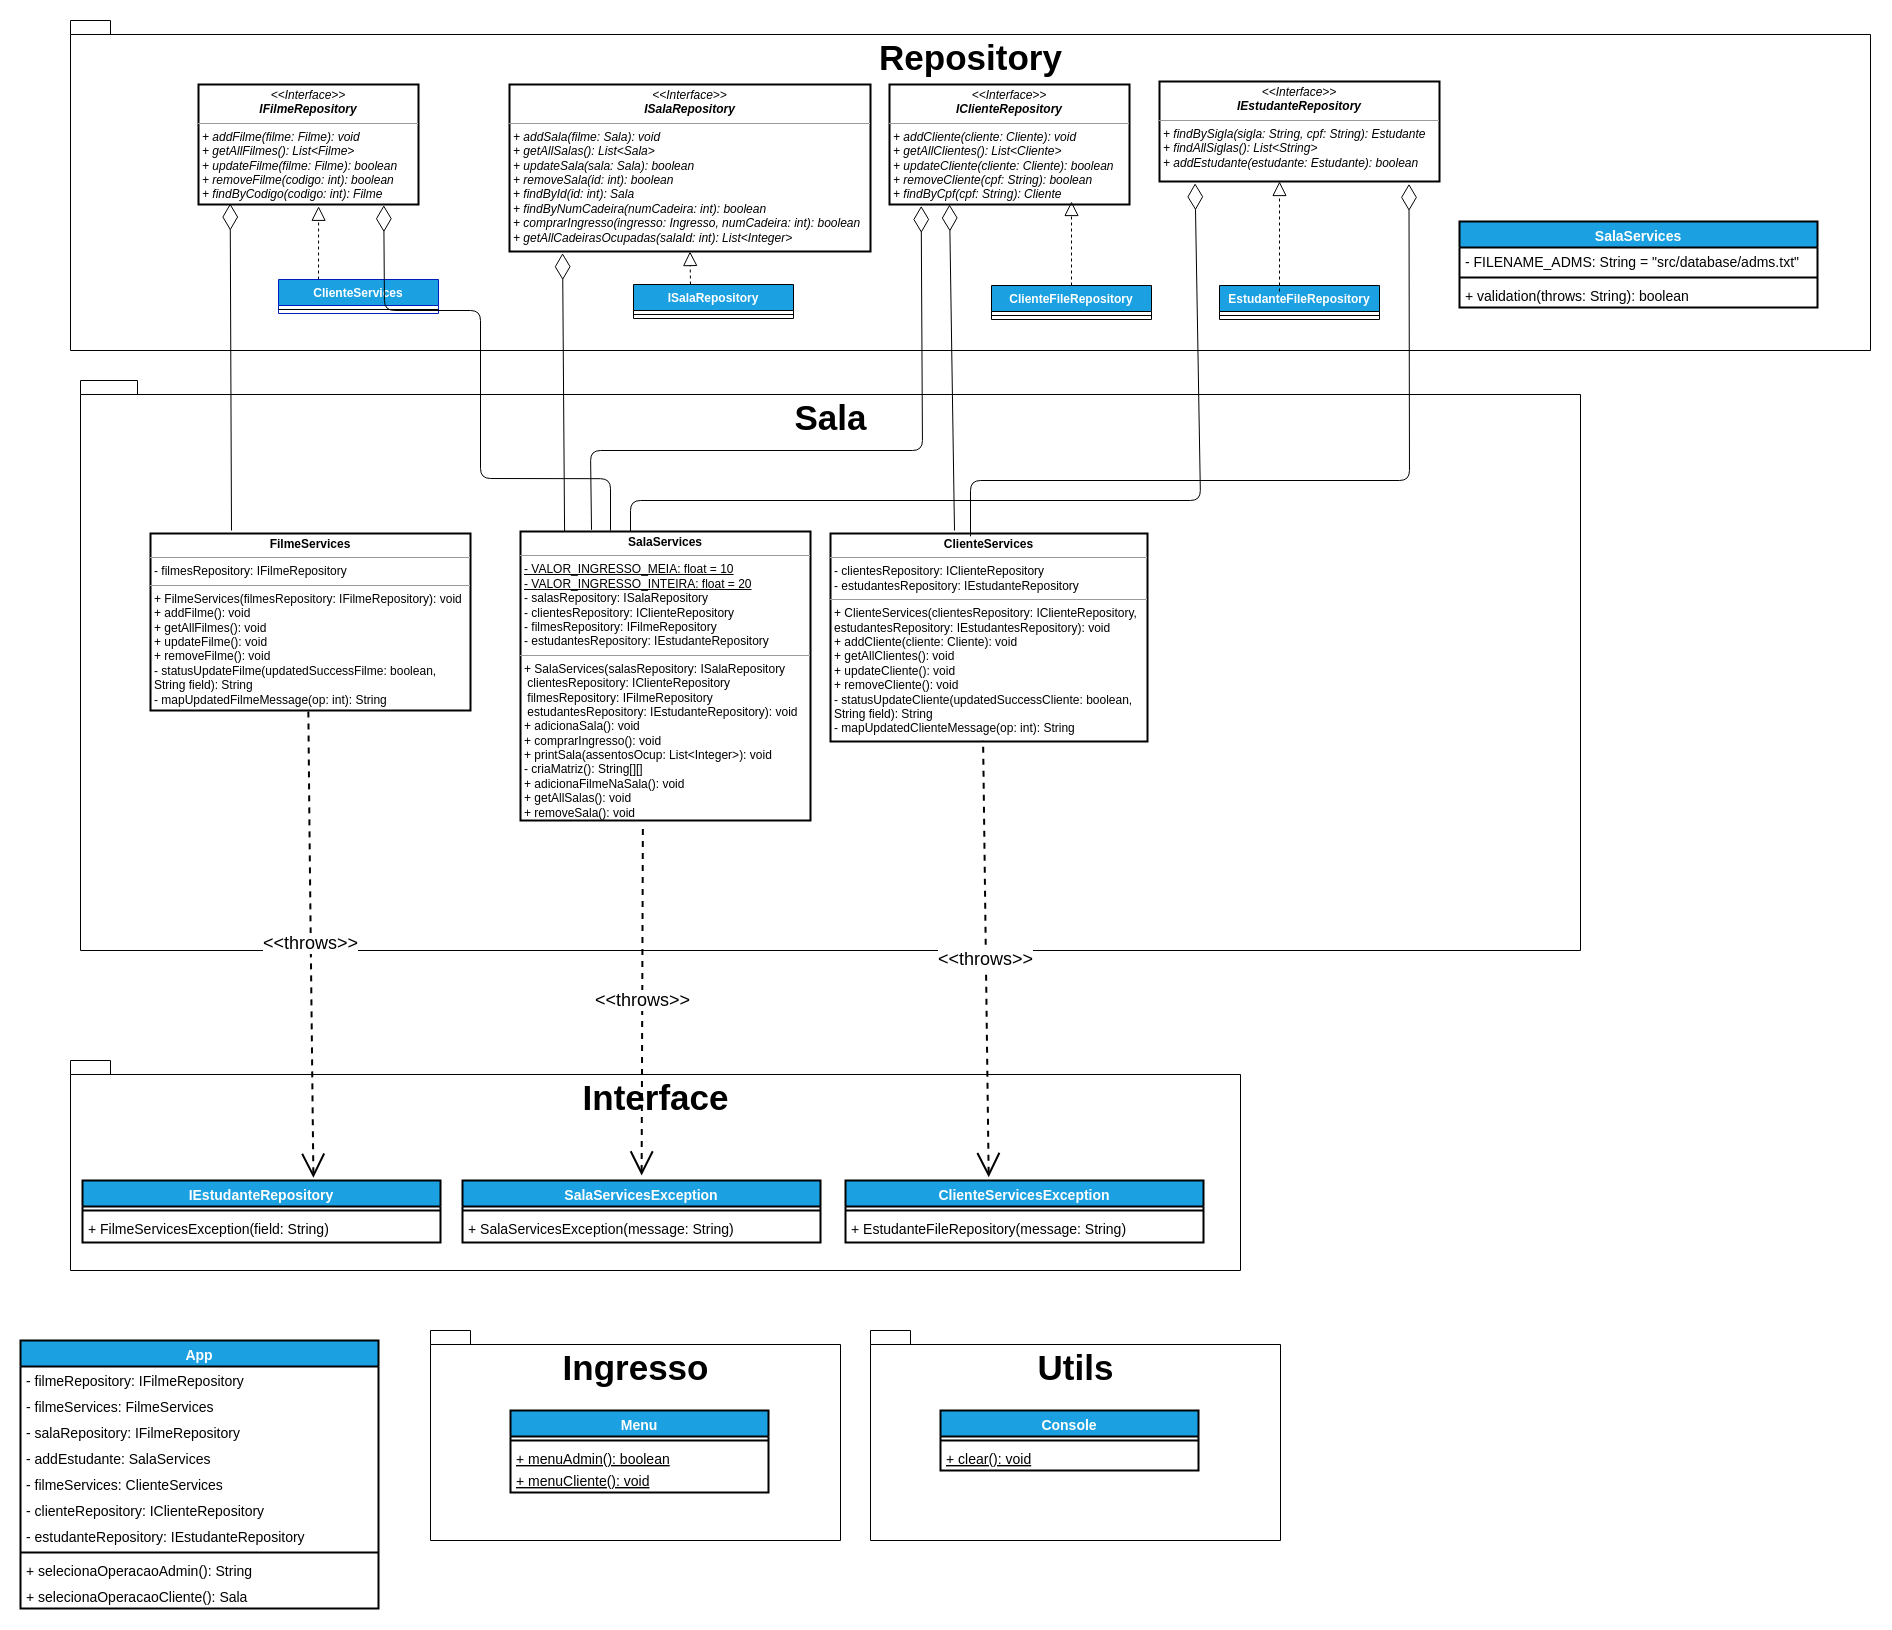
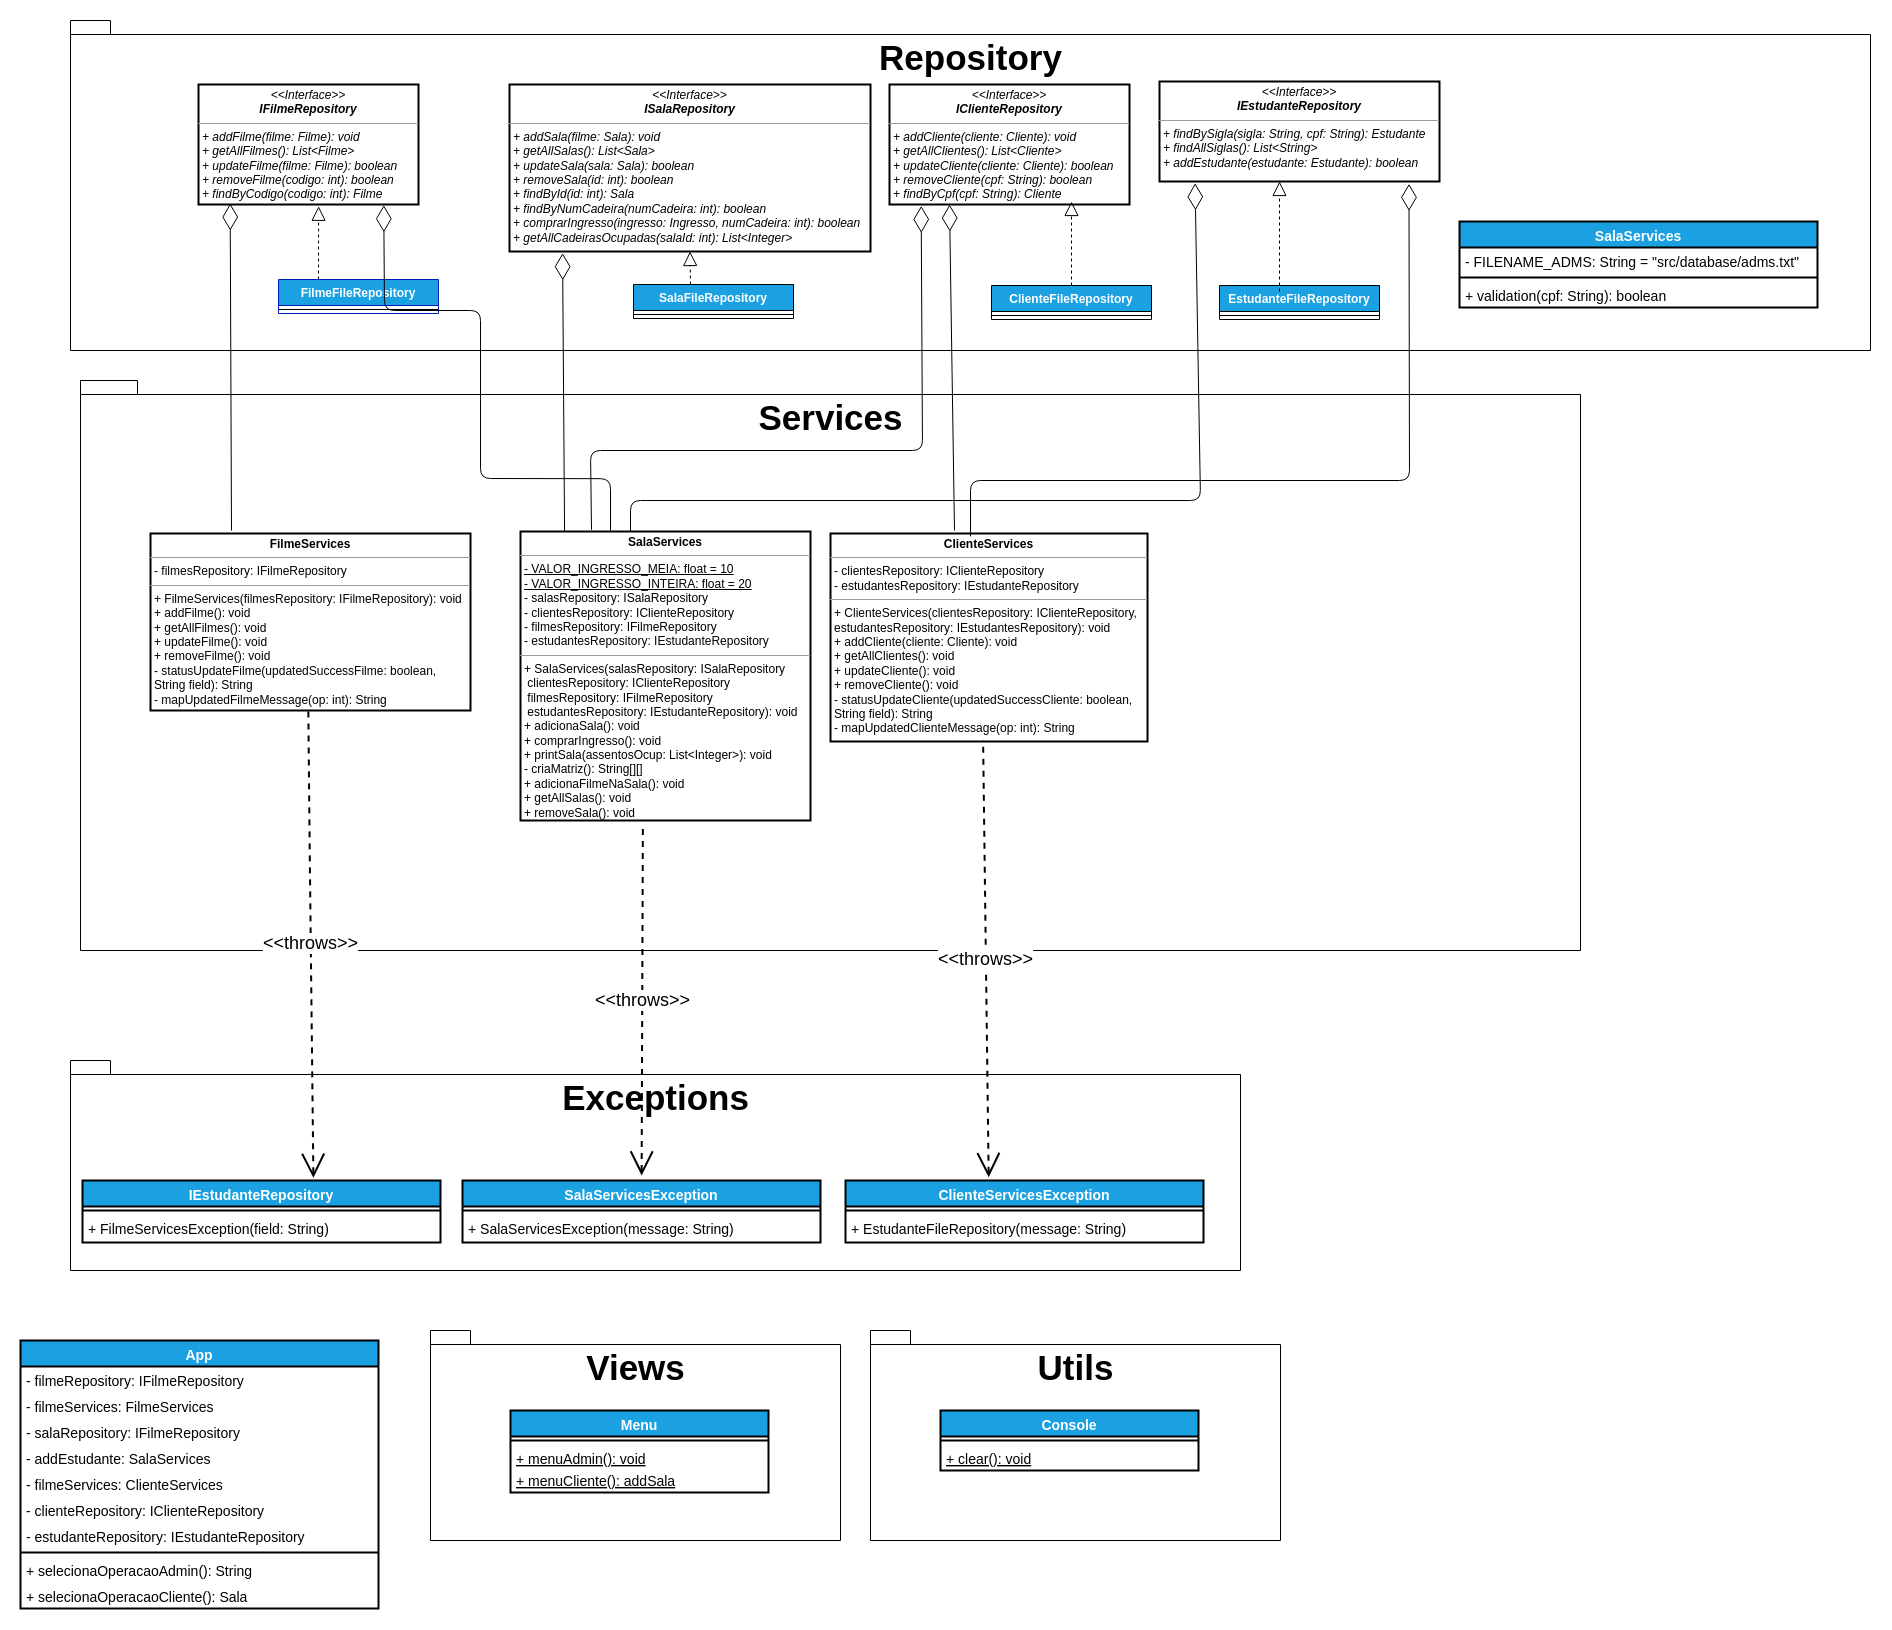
- <mxCell id="7" value="ClienteServices" style="swimlane;fontStyle=1;align=center;verticalAlign=top;childLayout=stackLayout;horizontal=1;startSize=26;horizontalStack=0;resizeParent=1;resizeParentMax=0;resizeLast=0;collapsible=1;marginBottom=0;fillColor=#1BA1E2;fontColor=#ffffff;strokeColor=#001DBC;" vertex="1" parent="1"><mxGeometry x="278" y="279" width="160" height="34" as="geometry" /></mxCell>
+ <mxCell id="7" value="FilmeFileRepository" style="swimlane;fontStyle=1;align=center;verticalAlign=top;childLayout=stackLayout;horizontal=1;startSize=26;horizontalStack=0;resizeParent=1;resizeParentMax=0;resizeLast=0;collapsible=1;marginBottom=0;fillColor=#1BA1E2;fontColor=#ffffff;strokeColor=#001DBC;" vertex="1" parent="1"><mxGeometry x="278" y="279" width="160" height="34" as="geometry" /></mxCell>
- <mxCell id="43" value="+ validation(throws: String): boolean" style="text;align=left;verticalAlign=top;spacingLeft=4;spacingRight=4;overflow=hidden;rotatable=0;points=[[0,0.5],[1,0.5]];portConstraint=eastwest;fontSize=14;" vertex="1" parent="40"><mxGeometry y="60" width="358" height="26" as="geometry" /></mxCell>
+ <mxCell id="43" value="+ validation(cpf: String): boolean" style="text;align=left;verticalAlign=top;spacingLeft=4;spacingRight=4;overflow=hidden;rotatable=0;points=[[0,0.5],[1,0.5]];portConstraint=eastwest;fontSize=14;" vertex="1" parent="40"><mxGeometry y="60" width="358" height="26" as="geometry" /></mxCell>
- <mxCell id="12" value="ISalaRepository" style="swimlane;fontStyle=1;align=center;verticalAlign=top;childLayout=stackLayout;horizontal=1;startSize=26;horizontalStack=0;resizeParent=1;resizeParentMax=0;resizeLast=0;collapsible=1;marginBottom=0;fillColor=#1BA1E2;fontColor=#FFFFFF;" vertex="1" parent="1"><mxGeometry x="633" y="284" width="160" height="34" as="geometry"><mxRectangle x="2259" y="183" width="140" height="26" as="alternateBounds" /></mxGeometry></mxCell>
+ <mxCell id="12" value="SalaFileRepository" style="swimlane;fontStyle=1;align=center;verticalAlign=top;childLayout=stackLayout;horizontal=1;startSize=26;horizontalStack=0;resizeParent=1;resizeParentMax=0;resizeLast=0;collapsible=1;marginBottom=0;fillColor=#1BA1E2;fontColor=#FFFFFF;" vertex="1" parent="1"><mxGeometry x="633" y="284" width="160" height="34" as="geometry"><mxRectangle x="2259" y="183" width="140" height="26" as="alternateBounds" /></mxGeometry></mxCell>
- <mxCell id="5" value="Sala" style="shape=folder;fontStyle=1;spacingTop=10;tabWidth=40;tabHeight=14;tabPosition=left;html=1;labelBackgroundColor=none;fontSize=35;fontColor=#000000;fillColor=#FFFFFF;gradientColor=none;verticalAlign=top;" vertex="1" parent="1"><mxGeometry x="80" y="380" width="1500" height="570" as="geometry" /></mxCell>
+ <mxCell id="5" value="Services" style="shape=folder;fontStyle=1;spacingTop=10;tabWidth=40;tabHeight=14;tabPosition=left;html=1;labelBackgroundColor=none;fontSize=35;fontColor=#000000;fillColor=#FFFFFF;gradientColor=none;verticalAlign=top;" vertex="1" parent="1"><mxGeometry x="80" y="380" width="1500" height="570" as="geometry" /></mxCell>
- <mxCell id="2" value="Interface" style="shape=folder;fontStyle=1;spacingTop=10;tabWidth=40;tabHeight=14;tabPosition=left;html=1;labelBackgroundColor=none;fontSize=35;fontColor=#000000;fillColor=#FFFFFF;gradientColor=none;verticalAlign=top;" vertex="1" parent="1"><mxGeometry x="70" y="1060" width="1170" height="210" as="geometry" /></mxCell>
+ <mxCell id="2" value="Exceptions" style="shape=folder;fontStyle=1;spacingTop=10;tabWidth=40;tabHeight=14;tabPosition=left;html=1;labelBackgroundColor=none;fontSize=35;fontColor=#000000;fillColor=#FFFFFF;gradientColor=none;verticalAlign=top;" vertex="1" parent="1"><mxGeometry x="70" y="1060" width="1170" height="210" as="geometry" /></mxCell>
- <mxCell id="4" value="Ingresso" style="shape=folder;fontStyle=1;spacingTop=10;tabWidth=40;tabHeight=14;tabPosition=left;html=1;labelBackgroundColor=none;fontSize=35;fontColor=#000000;fillColor=#FFFFFF;gradientColor=none;verticalAlign=top;" vertex="1" parent="1"><mxGeometry x="430" y="1330" width="410" height="210" as="geometry" /></mxCell>
+ <mxCell id="4" value="Views" style="shape=folder;fontStyle=1;spacingTop=10;tabWidth=40;tabHeight=14;tabPosition=left;html=1;labelBackgroundColor=none;fontSize=35;fontColor=#000000;fillColor=#FFFFFF;gradientColor=none;verticalAlign=top;" vertex="1" parent="1"><mxGeometry x="430" y="1330" width="410" height="210" as="geometry" /></mxCell>
- <mxCell id="30" value="+ menuAdmin(): boolean" style="text;align=left;verticalAlign=top;spacingLeft=4;spacingRight=4;overflow=hidden;rotatable=0;points=[[0,0.5],[1,0.5]];portConstraint=eastwest;fontSize=14;fontStyle=4" vertex="1" parent="28"><mxGeometry y="34" width="258" height="22" as="geometry" /></mxCell>
+ <mxCell id="30" value="+ menuAdmin(): void" style="text;align=left;verticalAlign=top;spacingLeft=4;spacingRight=4;overflow=hidden;rotatable=0;points=[[0,0.5],[1,0.5]];portConstraint=eastwest;fontSize=14;fontStyle=4" vertex="1" parent="28"><mxGeometry y="34" width="258" height="22" as="geometry" /></mxCell>
- <mxCell id="31" value="+ menuCliente(): void" style="text;align=left;verticalAlign=top;spacingLeft=4;spacingRight=4;overflow=hidden;rotatable=0;points=[[0,0.5],[1,0.5]];portConstraint=eastwest;fontSize=14;fontStyle=4" vertex="1" parent="28"><mxGeometry y="56" width="258" height="26" as="geometry" /></mxCell>
+ <mxCell id="31" value="+ menuCliente(): addSala" style="text;align=left;verticalAlign=top;spacingLeft=4;spacingRight=4;overflow=hidden;rotatable=0;points=[[0,0.5],[1,0.5]];portConstraint=eastwest;fontSize=14;fontStyle=4" vertex="1" parent="28"><mxGeometry y="56" width="258" height="26" as="geometry" /></mxCell>
